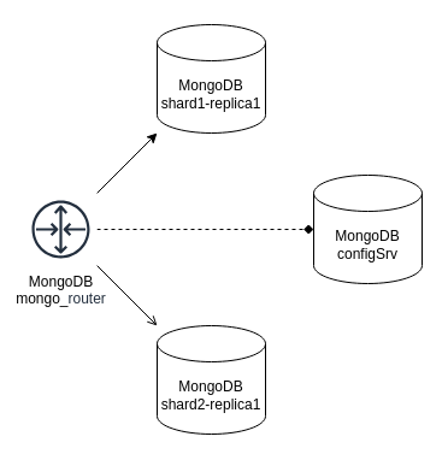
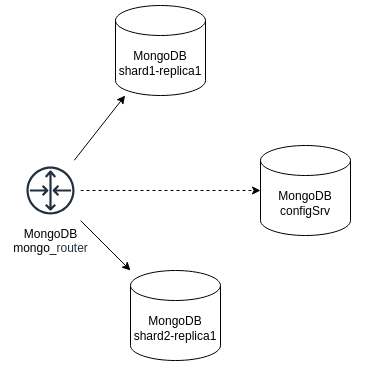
- <mxCell id="2" value="MongoDB&lt;br&gt;shard1-replica1" style="shape=cylinder3;whiteSpace=wrap;html=1;boundedLbl=1;backgroundOutline=1;size=15;" parent="1" vertex="1"><mxGeometry x="130" y="20" width="90" height="90" as="geometry" /></mxCell>
+ <mxCell id="2" value="MongoDB&lt;br&gt;shard1-replica1" style="shape=cylinder3;whiteSpace=wrap;html=1;boundedLbl=1;backgroundOutline=1;size=15;" parent="1" vertex="1"><mxGeometry x="115" y="5" width="90" height="90" as="geometry" /></mxCell>
- <mxCell id="5" value="" style="edgeStyle=orthogonalEdgeStyle;rounded=0;orthogonalLoop=1;jettySize=auto;html=1;dashed=1;endArrow=diamond;" edge="1" parent="1" source="6" target="8"><mxGeometry relative="1" as="geometry"><mxPoint x="130" y="190" as="targetPoint" /></mxGeometry></mxCell>
+ <mxCell id="5" value="" style="edgeStyle=orthogonalEdgeStyle;rounded=0;orthogonalLoop=1;jettySize=auto;html=1;dashed=1;" edge="1" parent="1" source="6" target="8"><mxGeometry relative="1" as="geometry"><mxPoint x="130" y="190" as="targetPoint" /></mxGeometry></mxCell>
- <mxCell id="4" value="" style="rounded=0;orthogonalLoop=1;jettySize=auto;html=1;endArrow=open;" edge="1" parent="1" source="6" target="7"><mxGeometry relative="1" as="geometry"><mxPoint x="50" y="300" as="targetPoint" /></mxGeometry></mxCell>
+ <mxCell id="4" value="" style="rounded=0;orthogonalLoop=1;jettySize=auto;html=1;" edge="1" parent="1" source="6" target="7"><mxGeometry relative="1" as="geometry"><mxPoint x="50" y="300" as="targetPoint" /></mxGeometry></mxCell>
